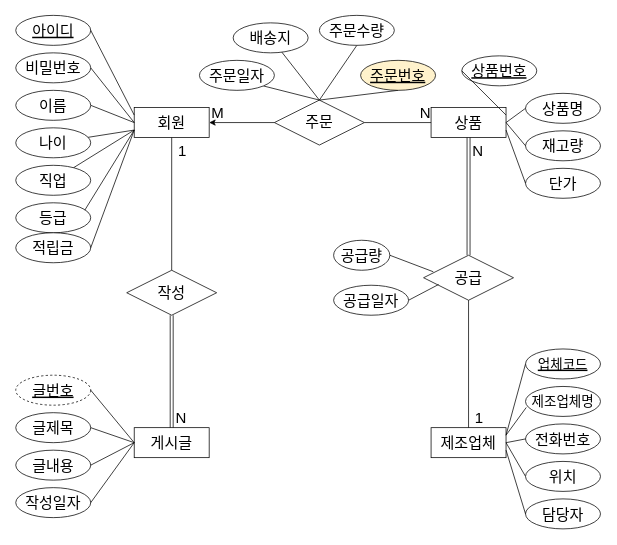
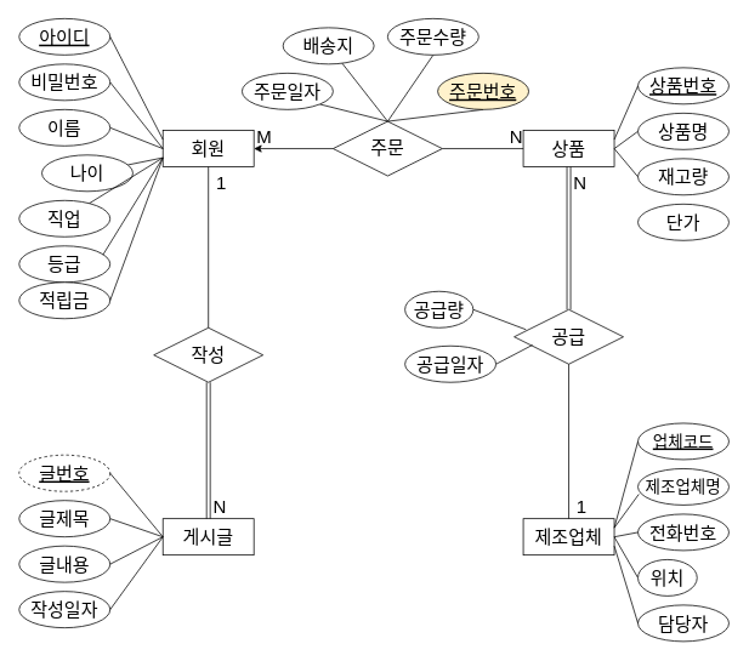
- <mxCell id="20" value="상품번호" style="ellipse;whiteSpace=wrap;html=1;align=center;fontStyle=4;fontSize=20;" parent="1" vertex="1"><mxGeometry x="615" y="74" width="100" height="40" as="geometry" /></mxCell>
+ <mxCell id="20" value="상품번호" style="ellipse;whiteSpace=wrap;html=1;align=center;fontStyle=4;fontSize=20;" parent="1" vertex="1"><mxGeometry x="700" y="74" width="100" height="40" as="geometry" /></mxCell>
- <mxCell id="12" value="나이" style="ellipse;whiteSpace=wrap;html=1;align=center;fontSize=20;" parent="1" vertex="1"><mxGeometry x="20" y="170" width="100" height="40" as="geometry" /></mxCell>
+ <mxCell id="12" value="나이" style="ellipse;whiteSpace=wrap;html=1;align=center;fontSize=20;" parent="1" vertex="1"><mxGeometry x="45" y="170" width="100" height="40" as="geometry" /></mxCell>
- <mxCell id="27" value="" style="endArrow=none;html=1;rounded=0;fontSize=20;entryX=0;entryY=0.5;entryDx=0;entryDy=0;exitX=1;exitY=0.75;exitDx=0;exitDy=0;" parent="1" source="3" target="23" edge="1"><mxGeometry relative="1" as="geometry"><mxPoint x="690" y="130" as="sourcePoint" /><mxPoint x="710" y="150" as="targetPoint" /></mxGeometry></mxCell>
- <mxCell id="30" value="위치" style="ellipse;whiteSpace=wrap;html=1;align=center;fontSize=20;" parent="1" vertex="1"><mxGeometry x="700" y="615" width="100" height="40" as="geometry" /></mxCell>
+ <mxCell id="30" value="위치" style="ellipse;whiteSpace=wrap;html=1;align=center;fontSize=20;" parent="1" vertex="1"><mxGeometry x="700" y="615" width="65" height="40" as="geometry" /></mxCell>
